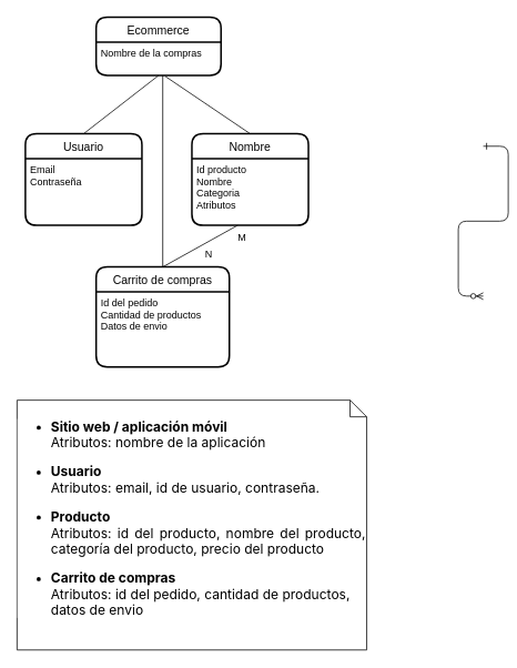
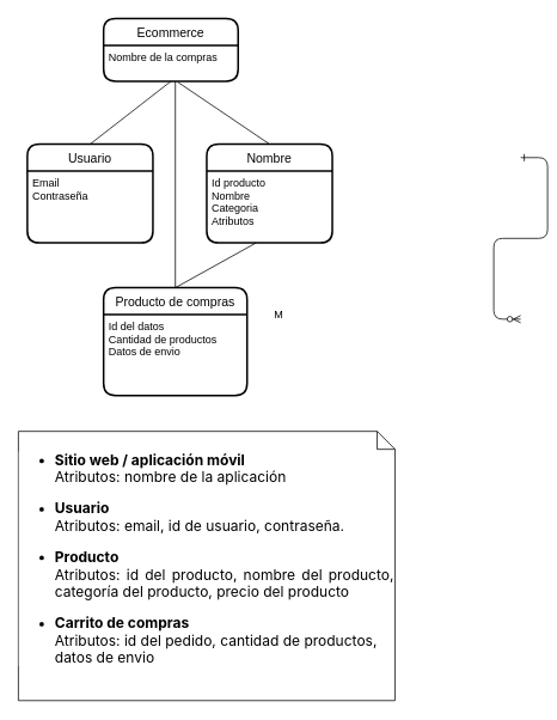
- <mxCell id="18" value="M" style="text;html=1;align=center;verticalAlign=middle;resizable=0;points=[];autosize=1;strokeColor=none;fillColor=none;" vertex="1" parent="1"><mxGeometry x="275" y="270" width="30" height="30" as="geometry" /></mxCell>
+ <mxCell id="18" value="M" style="text;html=1;align=center;verticalAlign=middle;resizable=0;points=[];autosize=1;strokeColor=none;fillColor=none;" vertex="1" parent="1"><mxGeometry x="295" y="335" width="30" height="30" as="geometry" /></mxCell>
- <mxCell id="17" value="N" style="text;html=1;align=center;verticalAlign=middle;resizable=0;points=[];autosize=1;strokeColor=none;fillColor=none;" vertex="1" parent="1"><mxGeometry x="235" y="290" width="30" height="30" as="geometry" /></mxCell>
- <mxCell id="7" value="Carrito de compras" style="swimlane;childLayout=stackLayout;horizontal=1;startSize=30;horizontalStack=0;rounded=1;fontSize=14;fontStyle=0;strokeWidth=2;resizeParent=0;resizeLast=1;shadow=0;dashed=0;align=center;" vertex="1" parent="1"><mxGeometry x="115" y="320" width="160" height="120" as="geometry" /></mxCell>
+ <mxCell id="7" value="Producto de compras" style="swimlane;childLayout=stackLayout;horizontal=1;startSize=30;horizontalStack=0;rounded=1;fontSize=14;fontStyle=0;strokeWidth=2;resizeParent=0;resizeLast=1;shadow=0;dashed=0;align=center;" vertex="1" parent="1"><mxGeometry x="115" y="320" width="160" height="120" as="geometry" /></mxCell>
- <mxCell id="8" value="Id del pedido&#10;Cantidad de productos&#10;Datos de envio" style="align=left;strokeColor=none;fillColor=none;spacingLeft=4;fontSize=12;verticalAlign=top;resizable=0;rotatable=0;part=1;" vertex="1" parent="7"><mxGeometry y="30" width="160" height="90" as="geometry" /></mxCell>
+ <mxCell id="8" value="Id del datos&#10;Cantidad de productos&#10;Datos de envio" style="align=left;strokeColor=none;fillColor=none;spacingLeft=4;fontSize=12;verticalAlign=top;resizable=0;rotatable=0;part=1;" vertex="1" parent="7"><mxGeometry y="30" width="160" height="90" as="geometry" /></mxCell>
